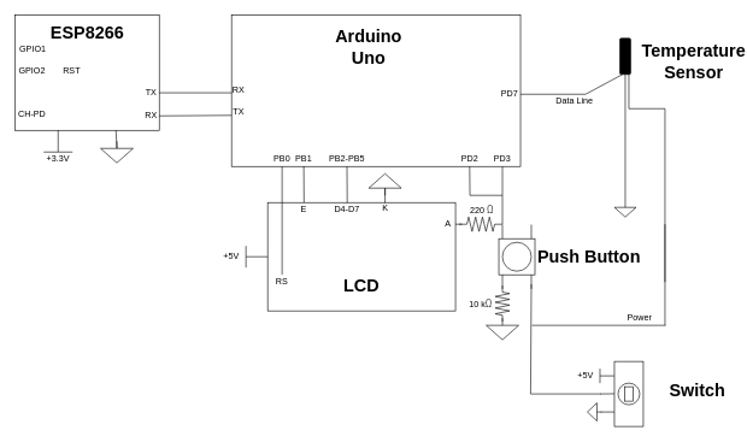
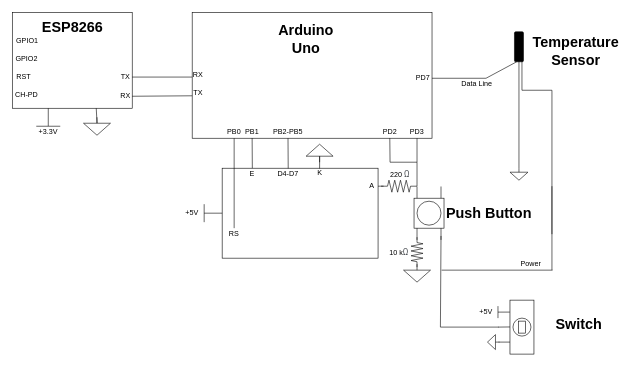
- <mxCell id="73" value="&lt;font style=&quot;font-size: 12px;&quot;&gt;RST&lt;/font&gt;" style="text;html=1;strokeColor=none;fillColor=none;align=center;verticalAlign=middle;whiteSpace=wrap;rounded=0;fontFamily=Helvetica;fontSize=22;" parent="1" vertex="1"><mxGeometry x="83.75" y="80" width="30" height="30" as="geometry" /></mxCell>
+ <mxCell id="73" value="&lt;font style=&quot;font-size: 12px;&quot;&gt;RST&lt;/font&gt;" style="text;html=1;strokeColor=none;fillColor=none;align=center;verticalAlign=middle;whiteSpace=wrap;rounded=0;fontFamily=Helvetica;fontSize=22;" parent="1" vertex="1"><mxGeometry x="23.75" y="110" width="30" height="30" as="geometry" /></mxCell>
- <mxCell id="3" value="&lt;font style=&quot;font-size: 24px;&quot;&gt;&lt;b&gt;LCD&lt;/b&gt;&lt;/font&gt;" style="text;html=1;strokeColor=none;fillColor=none;align=center;verticalAlign=middle;whiteSpace=wrap;rounded=0;fontFamily=Helvetica;" parent="1" vertex="1"><mxGeometry x="470" y="380" width="60" height="30" as="geometry" /></mxCell>
